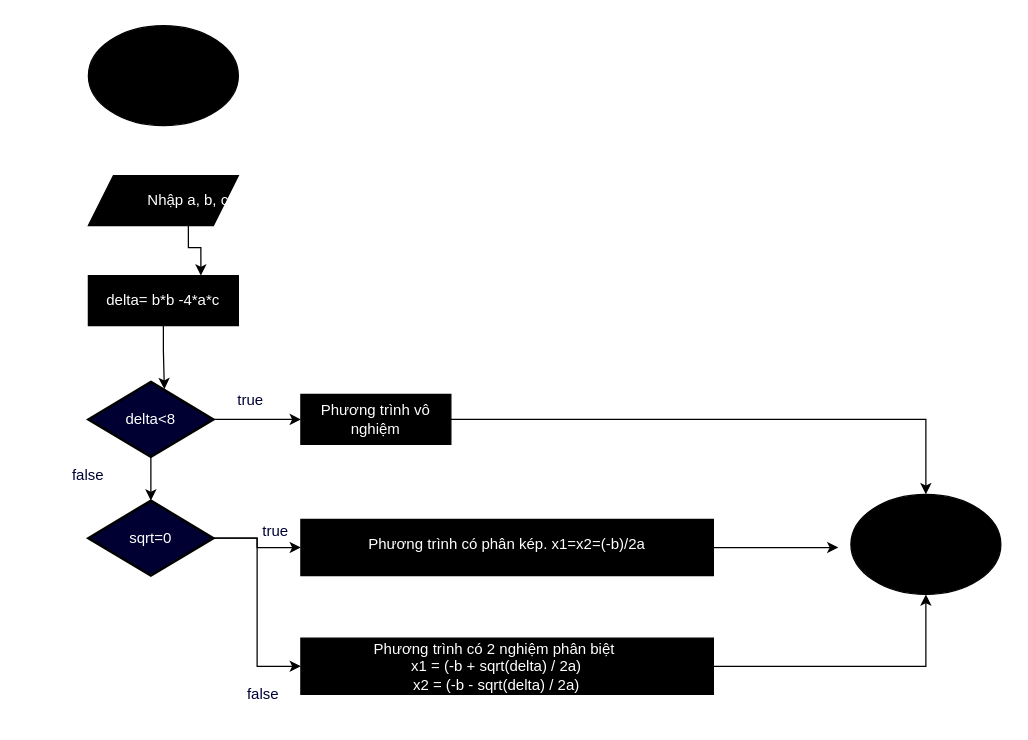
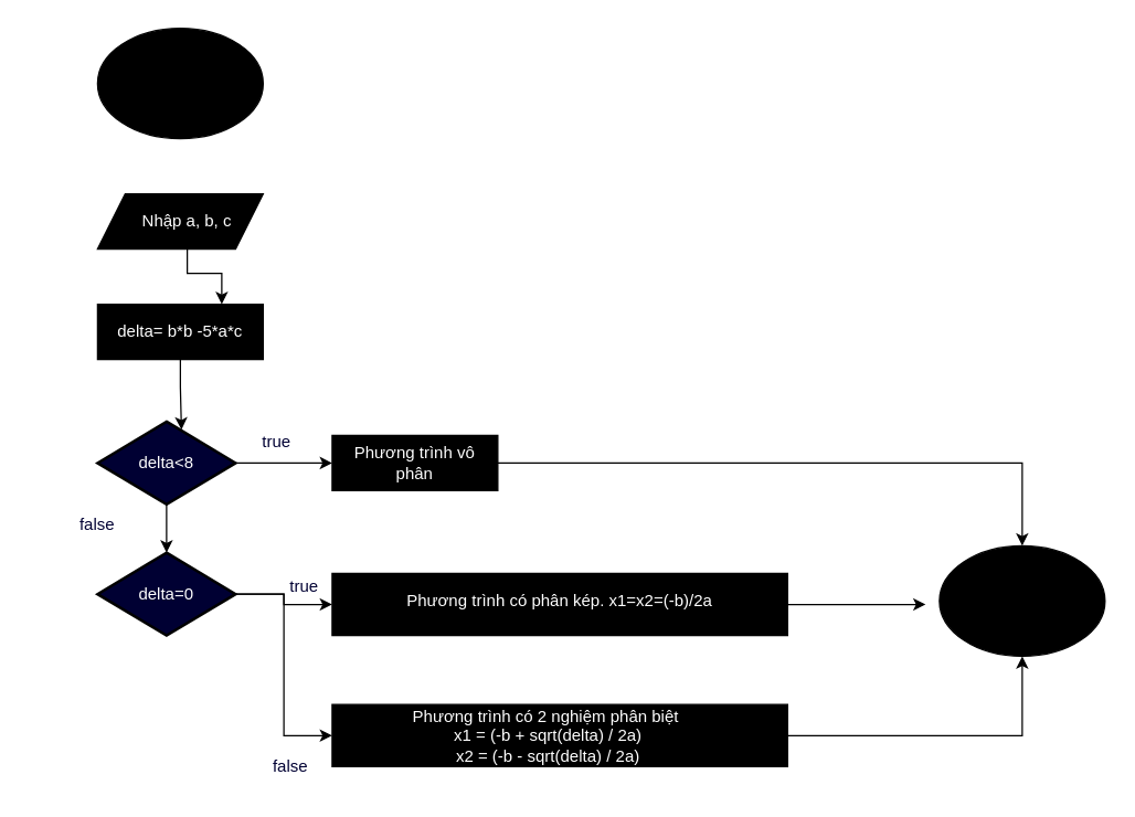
- <mxCell id="6" value="Nhập a, b, c" style="text;strokeColor=none;align=center;fillColor=none;html=1;verticalAlign=middle;whiteSpace=wrap;rounded=0;fontColor=#FFFFFF;" vertex="1" parent="1"><mxGeometry x="115" y="145" width="70" height="30" as="geometry" /></mxCell>
+ <mxCell id="6" value="Nhập a, b, c" style="text;strokeColor=none;align=center;fillColor=none;html=1;verticalAlign=middle;whiteSpace=wrap;rounded=0;fontColor=#FFFFFF;" vertex="1" parent="1"><mxGeometry x="100" y="145" width="70" height="30" as="geometry" /></mxCell>
- <mxCell id="8" value="delta= b*b -4*a*c" style="text;strokeColor=none;align=center;fillColor=none;html=1;verticalAlign=middle;whiteSpace=wrap;rounded=0;fontColor=#FFFFFF;" vertex="1" parent="1"><mxGeometry x="80" y="225" width="100" height="30" as="geometry" /></mxCell>
+ <mxCell id="8" value="delta= b*b -5*a*c" style="text;strokeColor=none;align=center;fillColor=none;html=1;verticalAlign=middle;whiteSpace=wrap;rounded=0;fontColor=#FFFFFF;" vertex="1" parent="1"><mxGeometry x="80" y="225" width="100" height="30" as="geometry" /></mxCell>
- <mxCell id="14" value="Phương trình vô nghiệm" style="text;strokeColor=none;align=center;fillColor=none;html=1;verticalAlign=middle;whiteSpace=wrap;rounded=0;fontColor=#FFFFFF;" vertex="1" parent="1"><mxGeometry x="250" y="320" width="100" height="30" as="geometry" /></mxCell>
+ <mxCell id="14" value="Phương trình vô phân" style="text;strokeColor=none;align=center;fillColor=none;html=1;verticalAlign=middle;whiteSpace=wrap;rounded=0;fontColor=#FFFFFF;" vertex="1" parent="1"><mxGeometry x="250" y="320" width="100" height="30" as="geometry" /></mxCell>
- <mxCell id="18" value="sqrt=0" style="text;strokeColor=none;align=center;fillColor=none;html=1;verticalAlign=middle;whiteSpace=wrap;rounded=0;fontColor=#FFFFFF;" vertex="1" parent="1"><mxGeometry x="70" y="415" width="100" height="30" as="geometry" /></mxCell>
+ <mxCell id="18" value="delta=0" style="text;strokeColor=none;align=center;fillColor=none;html=1;verticalAlign=middle;whiteSpace=wrap;rounded=0;fontColor=#FFFFFF;" vertex="1" parent="1"><mxGeometry x="70" y="415" width="100" height="30" as="geometry" /></mxCell>
